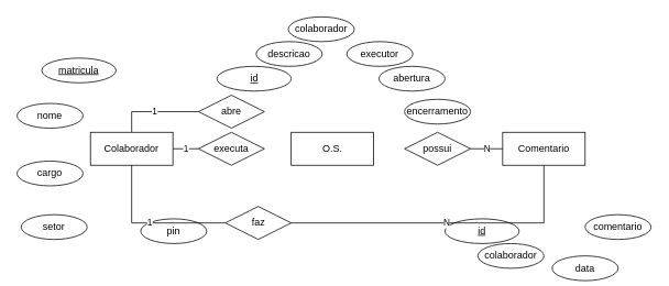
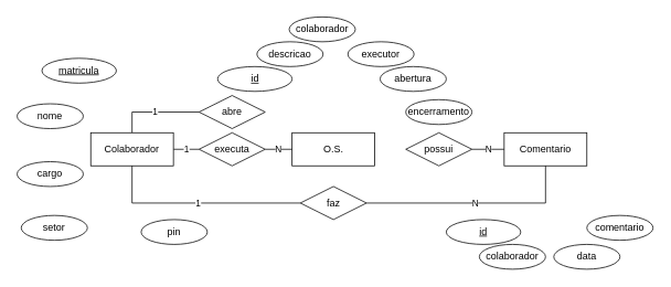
+ <mxCell id="24" value="N" style="edgeStyle=orthogonalEdgeStyle;rounded=0;orthogonalLoop=1;jettySize=auto;html=1;exitX=1;exitY=0.5;exitDx=0;exitDy=0;entryX=0;entryY=0.5;entryDx=0;entryDy=0;endArrow=none;endFill=0;" edge="1" parent="1" source="25" target="5"><mxGeometry relative="1" as="geometry" /></mxCell>
- <mxCell id="28" value="faz" style="shape=rhombus;perimeter=rhombusPerimeter;whiteSpace=wrap;html=1;align=center;" vertex="1" parent="1"><mxGeometry x="272.5" y="250" width="80" height="40" as="geometry" /></mxCell>
+ <mxCell id="28" value="faz" style="shape=rhombus;perimeter=rhombusPerimeter;whiteSpace=wrap;html=1;align=center;" vertex="1" parent="1"><mxGeometry x="362.5" y="225" width="80" height="40" as="geometry" /></mxCell>
- <mxCell id="15" value="data" style="ellipse;whiteSpace=wrap;html=1;align=center;" vertex="1" parent="1"><mxGeometry x="669" y="310" width="80" height="30" as="geometry" /></mxCell>
+ <mxCell id="15" value="data" style="ellipse;whiteSpace=wrap;html=1;align=center;" vertex="1" parent="1"><mxGeometry x="669" y="295" width="80" height="30" as="geometry" /></mxCell>
